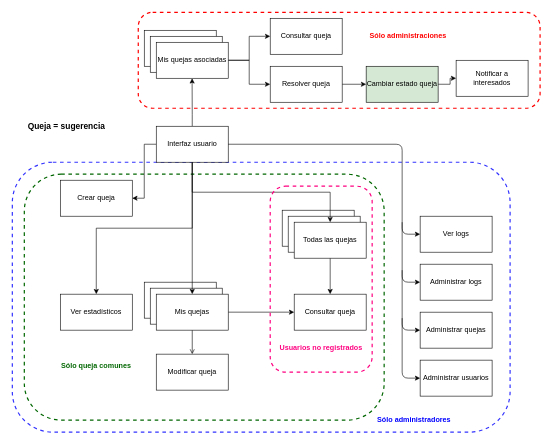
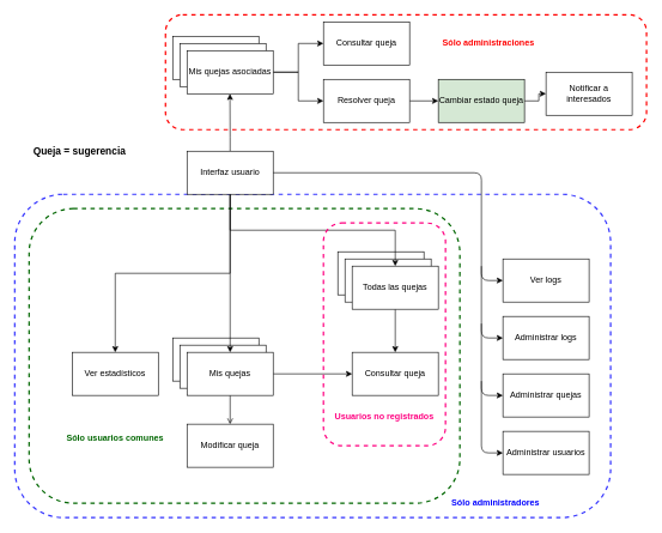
- <mxCell id="12" style="edgeStyle=orthogonalEdgeStyle;rounded=0;orthogonalLoop=1;jettySize=auto;html=1;exitX=0;exitY=0.5;exitDx=0;exitDy=0;entryX=1;entryY=0.5;entryDx=0;entryDy=0;" parent="1" source="16" target="4" edge="1"><mxGeometry relative="1" as="geometry" /></mxCell>
- <mxCell id="4" value="Crear queja" style="rounded=0;whiteSpace=wrap;html=1;" parent="1" vertex="1"><mxGeometry x="100" y="300" width="120" height="60" as="geometry" /></mxCell>
- <mxCell id="31" value="&lt;font&gt;Sólo queja comunes&lt;/font&gt;" style="text;html=1;align=center;verticalAlign=middle;whiteSpace=wrap;rounded=0;dashed=1;fontStyle=1;fontColor=#006600;" parent="1" vertex="1"><mxGeometry x="90" y="600" width="140" height="20" as="geometry" /></mxCell>
+ <mxCell id="31" value="&lt;font&gt;Sólo usuarios comunes&lt;/font&gt;" style="text;html=1;align=center;verticalAlign=middle;whiteSpace=wrap;rounded=0;dashed=1;fontStyle=1;fontColor=#006600;" parent="1" vertex="1"><mxGeometry x="90" y="600" width="140" height="20" as="geometry" /></mxCell>
